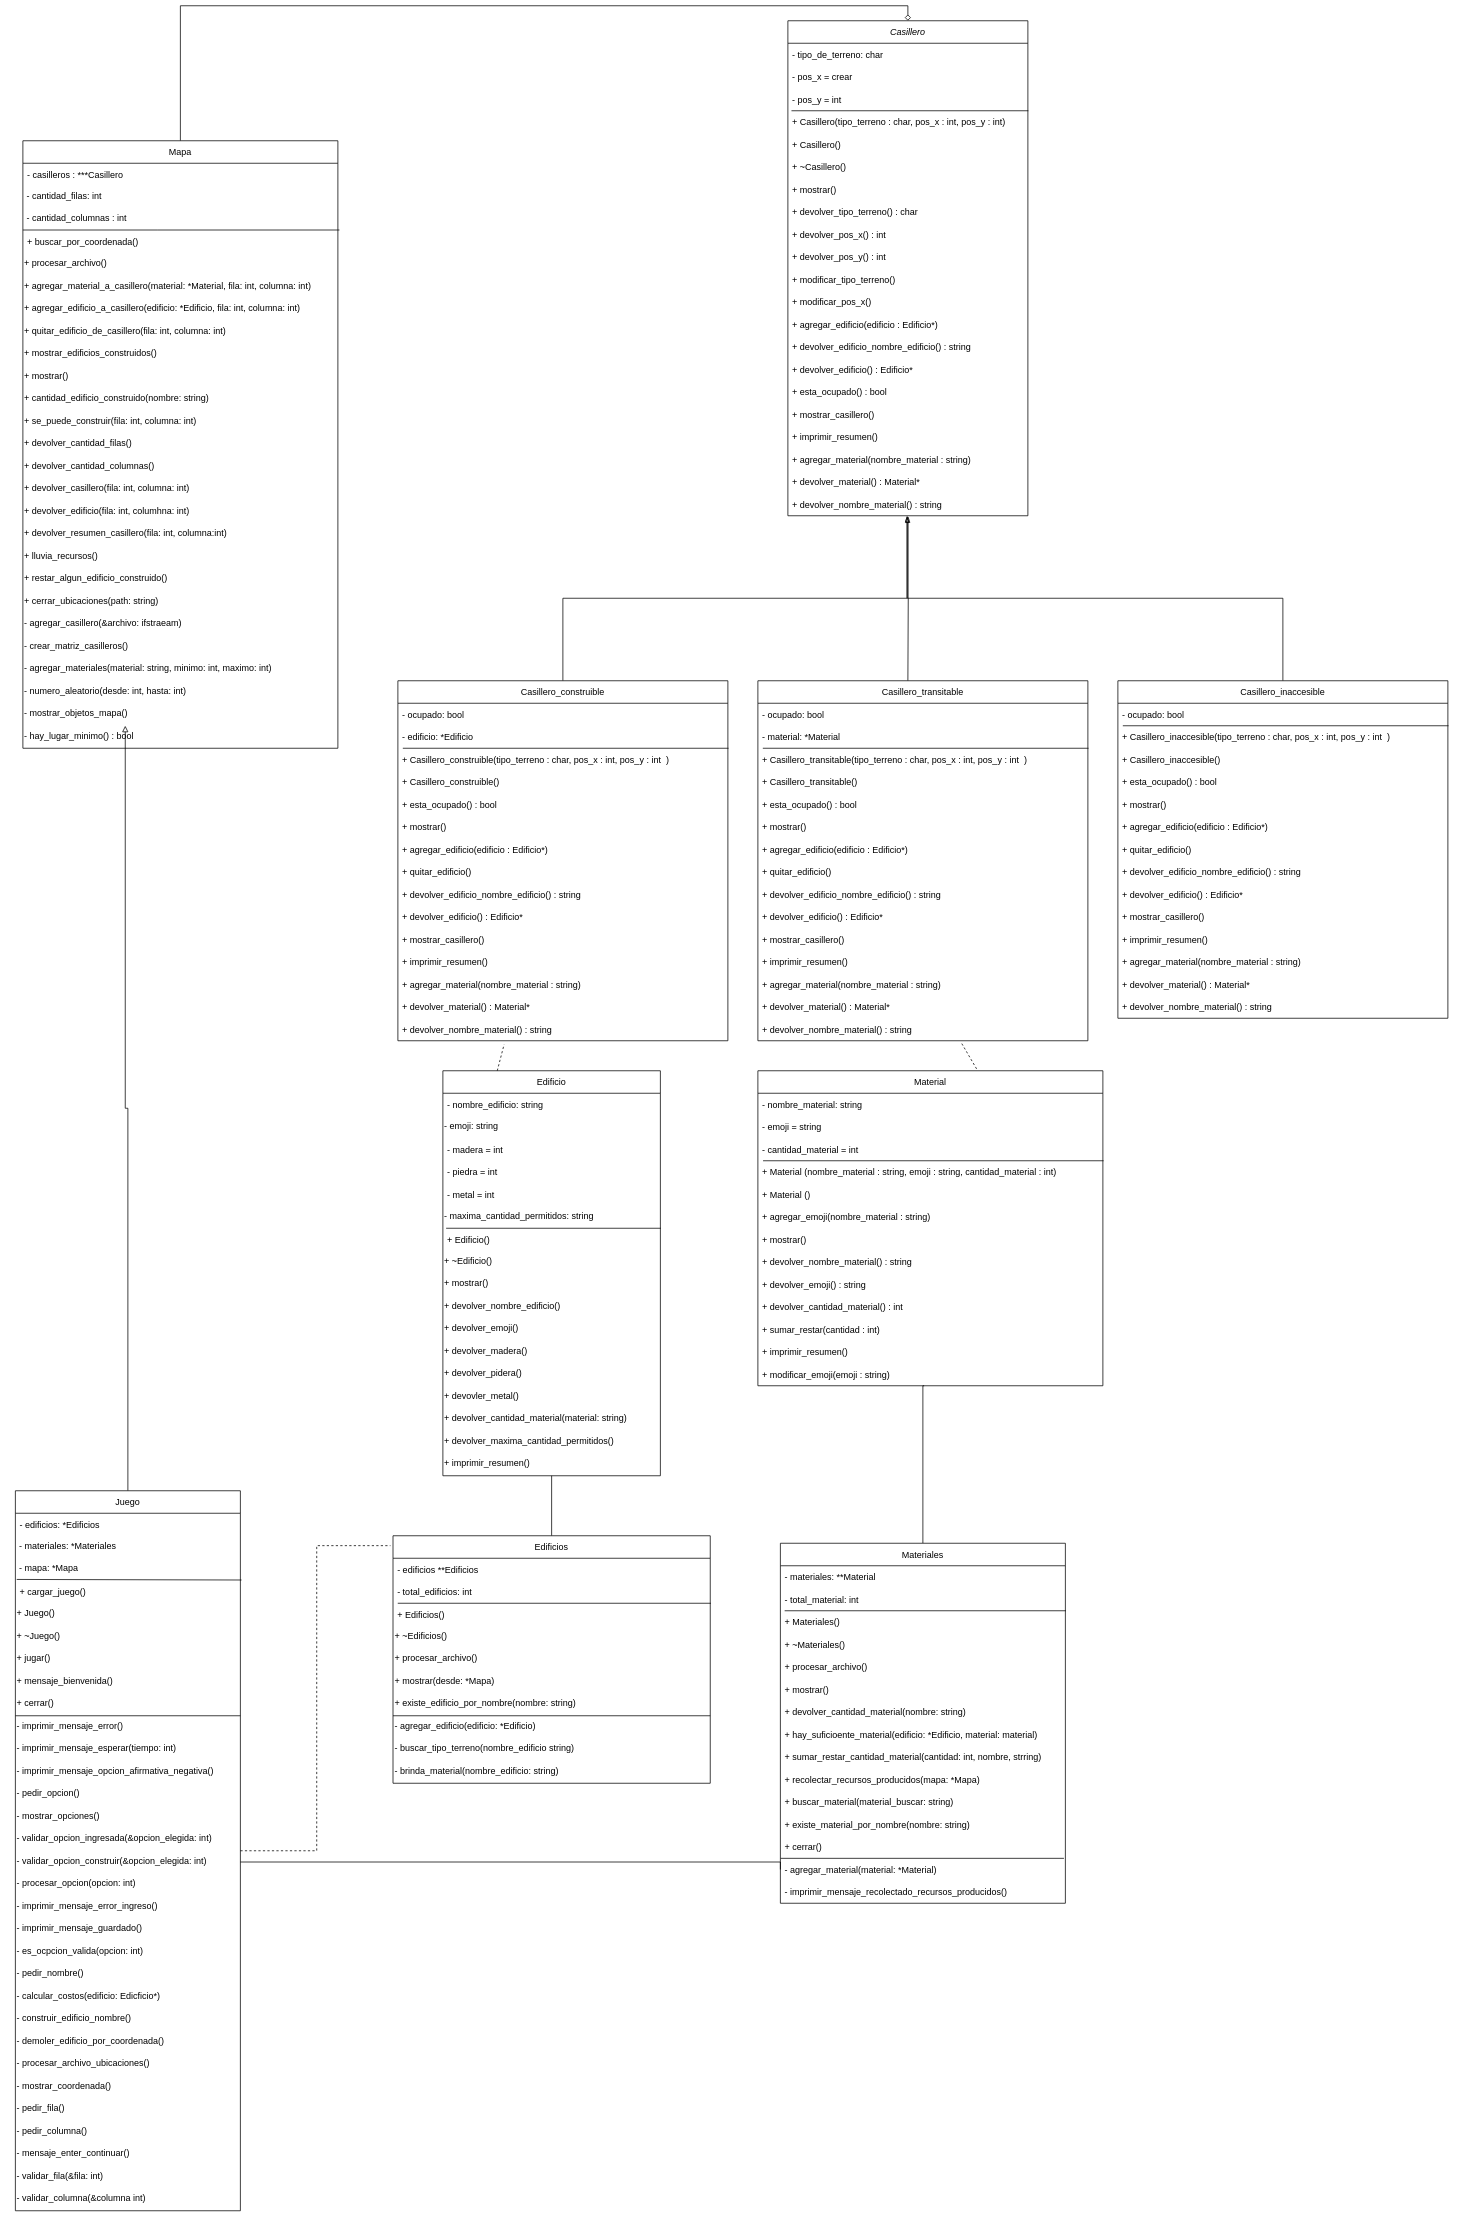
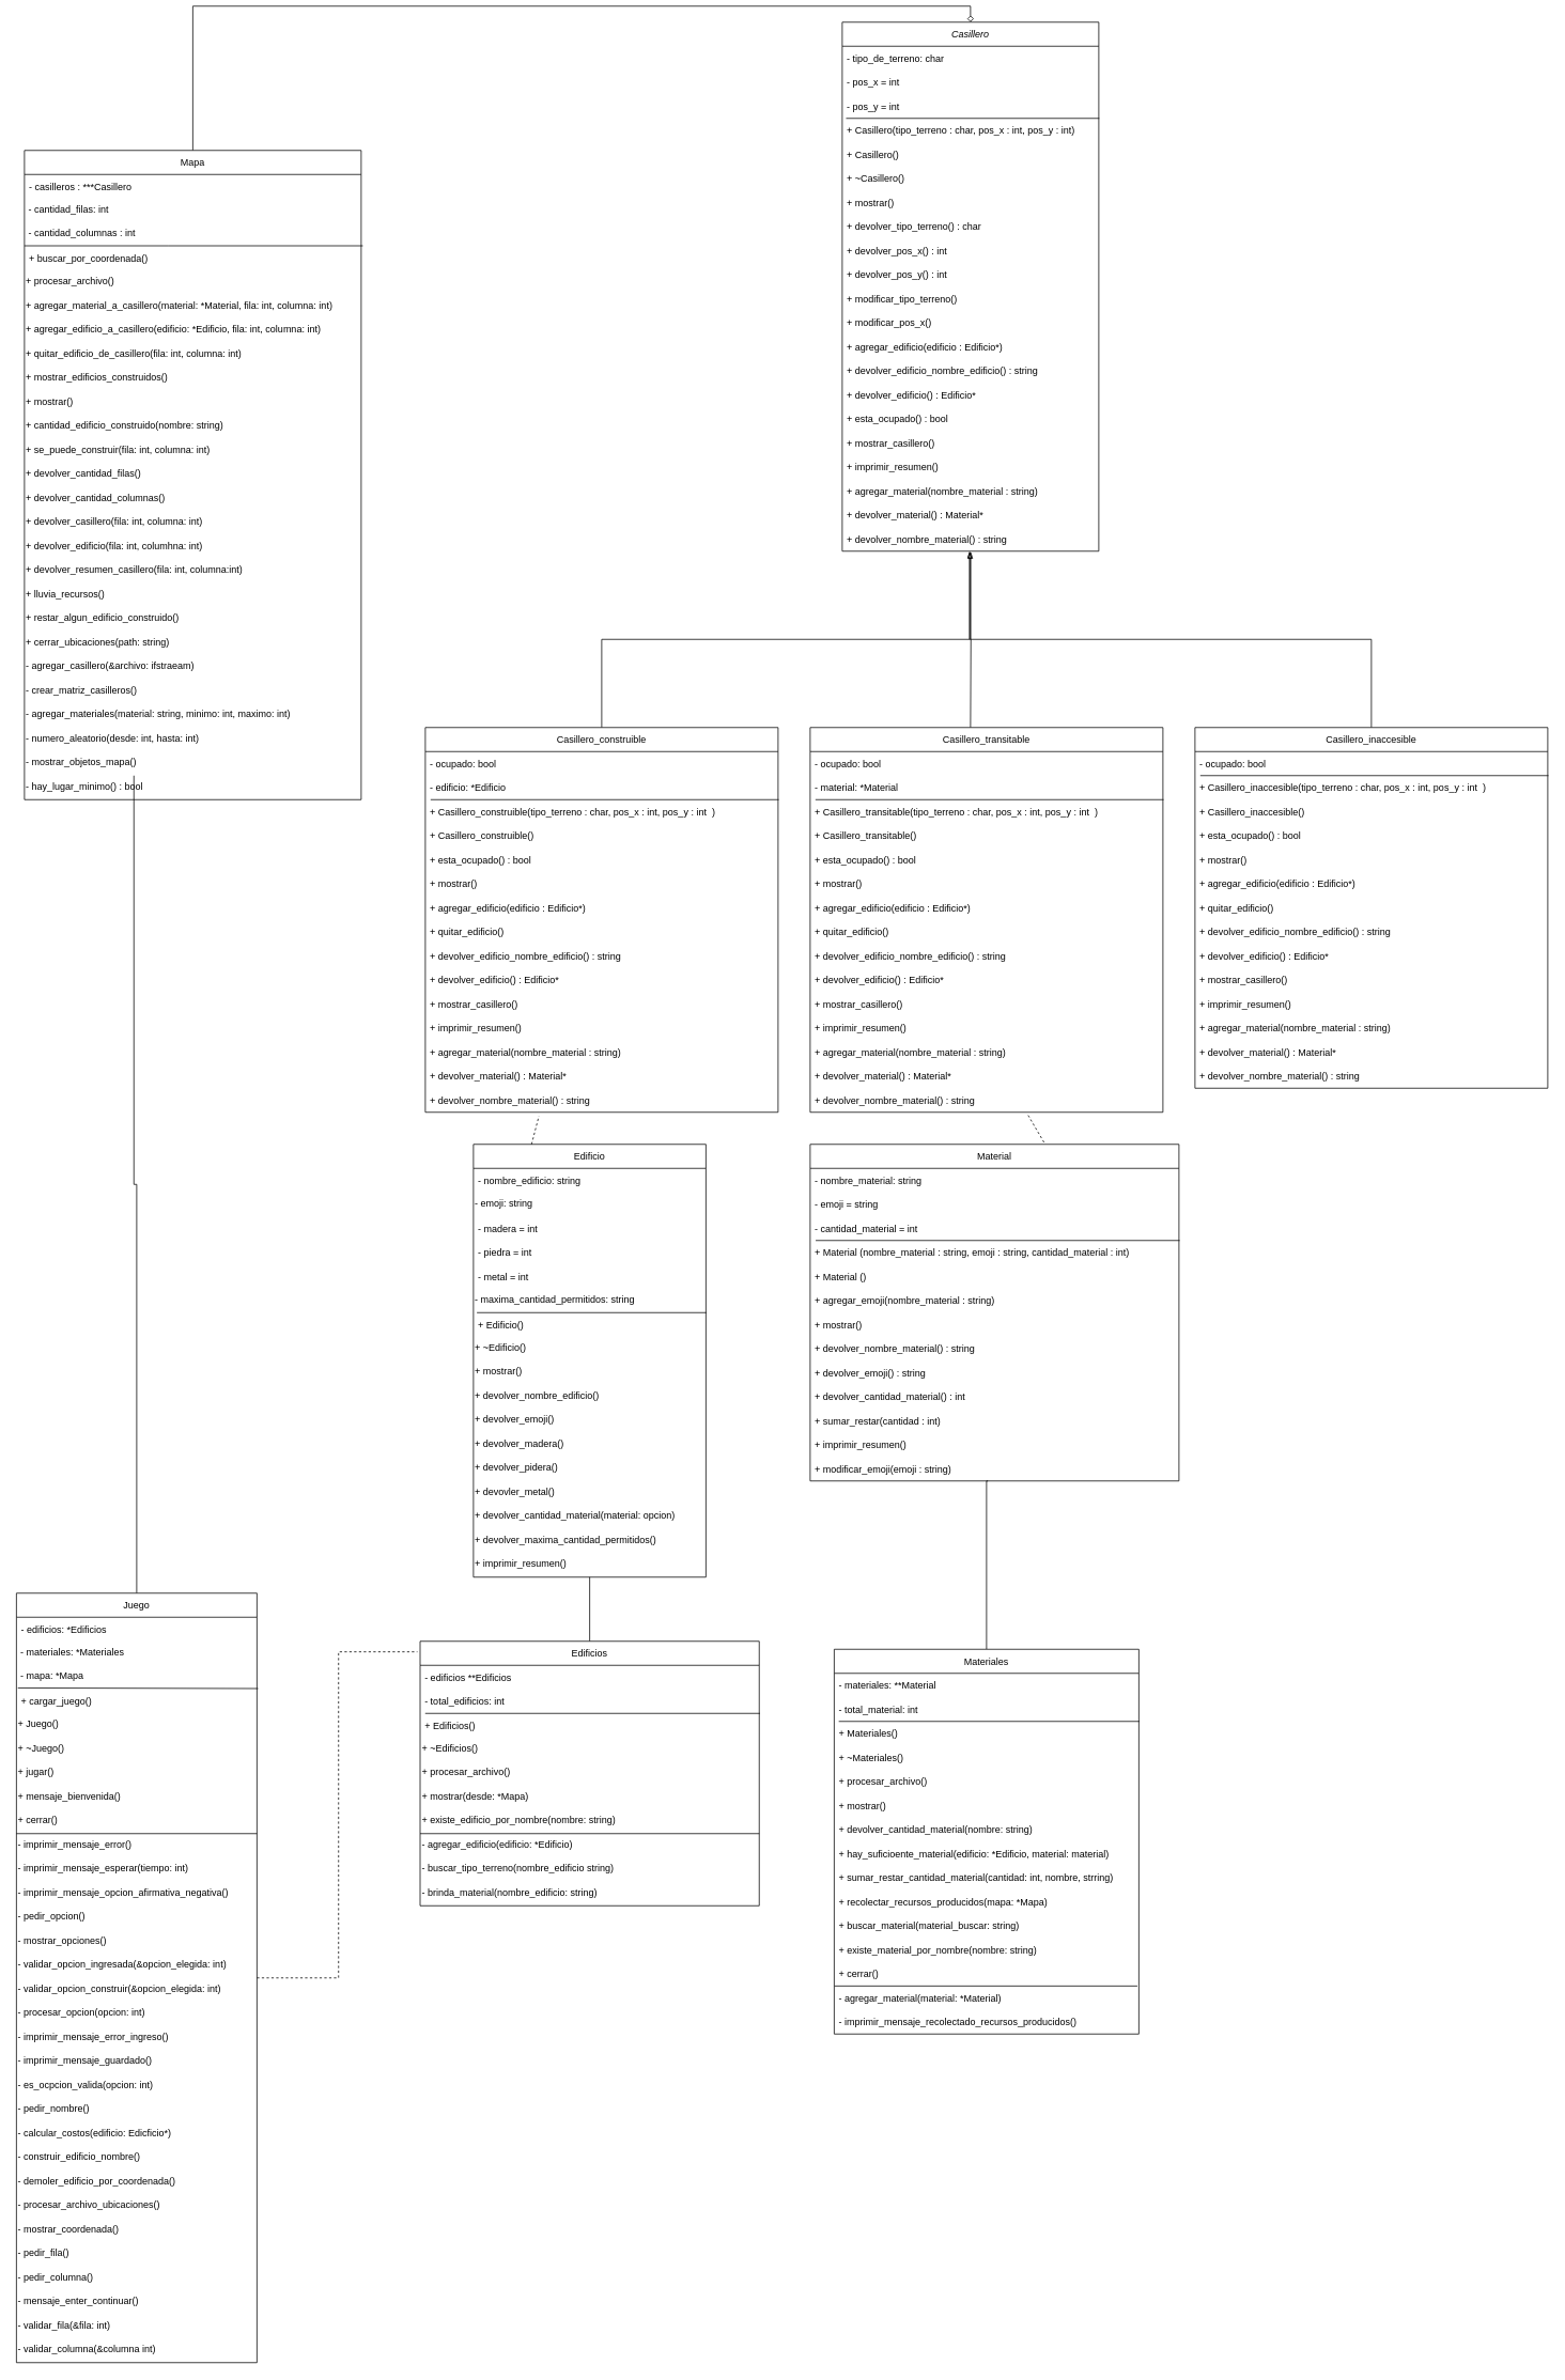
- <mxCell id="52" value="- pos_x = crear" style="text;strokeColor=none;fillColor=none;align=left;verticalAlign=middle;spacingLeft=4;spacingRight=4;overflow=hidden;points=[[0,0.5],[1,0.5]];portConstraint=eastwest;rotatable=0;" parent="50" vertex="1"><mxGeometry y="60" width="320" height="30" as="geometry" /></mxCell>
+ <mxCell id="52" value="- pos_x = int" style="text;strokeColor=none;fillColor=none;align=left;verticalAlign=middle;spacingLeft=4;spacingRight=4;overflow=hidden;points=[[0,0.5],[1,0.5]];portConstraint=eastwest;rotatable=0;" parent="50" vertex="1"><mxGeometry y="60" width="320" height="30" as="geometry" /></mxCell>
- <mxCell id="107" style="edgeStyle=orthogonalEdgeStyle;rounded=0;orthogonalLoop=1;jettySize=auto;html=1;endArrow=block;endFill=0;entryX=0.325;entryY=1;entryDx=0;entryDy=0;entryPerimeter=0;" parent="1" source="109" target="47" edge="1"><mxGeometry relative="1" as="geometry"><mxPoint x="170" y="970" as="targetPoint" /></mxGeometry></mxCell>
+ <mxCell id="107" style="edgeStyle=orthogonalEdgeStyle;rounded=0;orthogonalLoop=1;jettySize=auto;html=1;endArrow=none;endFill=0;entryX=0.325;entryY=1;entryDx=0;entryDy=0;entryPerimeter=0;" parent="1" source="109" target="47" edge="1"><mxGeometry relative="1" as="geometry"><mxPoint x="170" y="970" as="targetPoint" /></mxGeometry></mxCell>
- <mxCell id="89" value="+ devolver_cantidad_material(material: string)" style="text;whiteSpace=wrap;html=1;" parent="73" vertex="1"><mxGeometry y="450" width="290" height="30" as="geometry" /></mxCell>
+ <mxCell id="89" value="+ devolver_cantidad_material(material: opcion)" style="text;whiteSpace=wrap;html=1;" parent="73" vertex="1"><mxGeometry y="450" width="290" height="30" as="geometry" /></mxCell>
- <mxCell id="212" style="edgeStyle=orthogonalEdgeStyle;rounded=0;orthogonalLoop=1;jettySize=auto;html=1;entryX=0;entryY=0.5;entryDx=0;entryDy=0;endArrow=none;endFill=0;" parent="1" source="126" target="159" edge="1"><mxGeometry relative="1" as="geometry"><Array as="points"><mxPoint x="1040" y="2475" /></Array></mxGeometry></mxCell>
